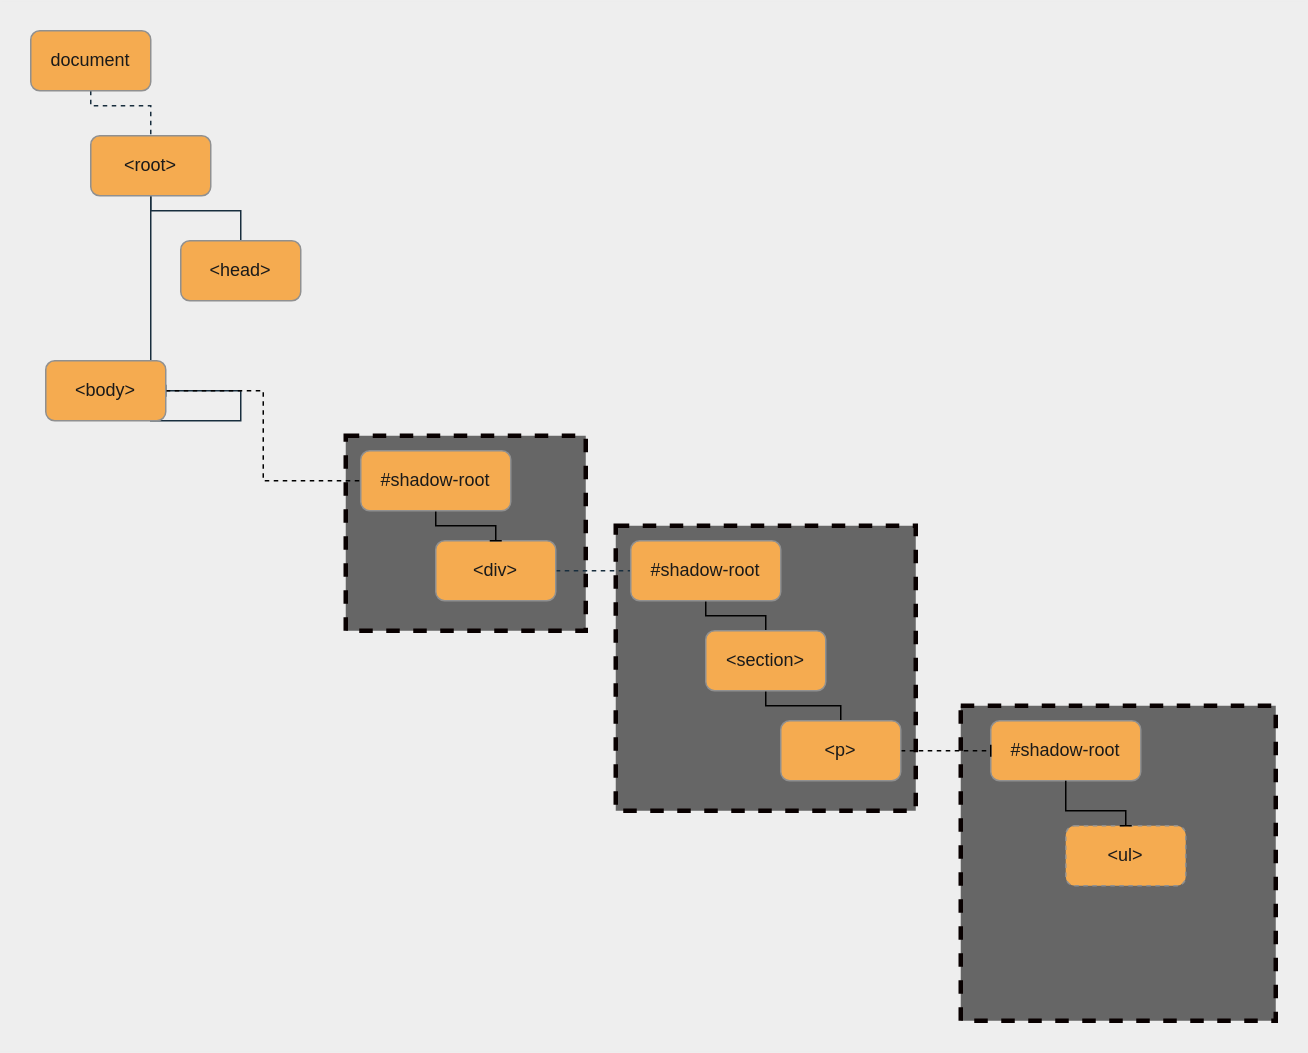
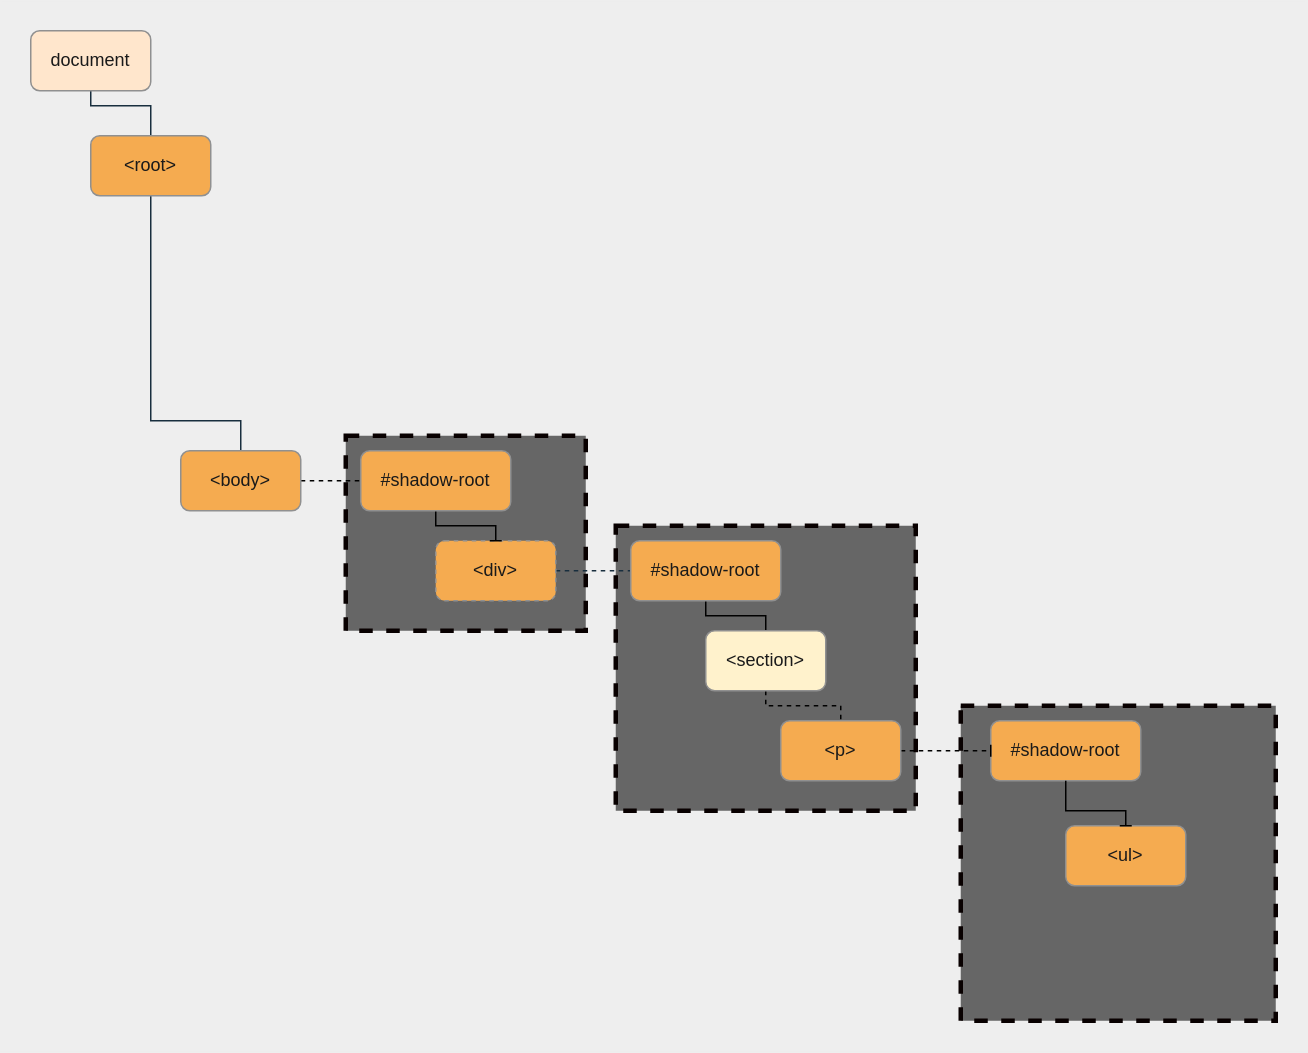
- <mxCell id="5" value="document" style="rounded=1;whiteSpace=wrap;html=1;fillColor=#F5AB50;strokeColor=#909090;fontColor=#1A1A1A;" parent="1" vertex="1"><mxGeometry x="20" y="20" width="80" height="40" as="geometry" /></mxCell>
+ <mxCell id="5" value="document" style="rounded=1;whiteSpace=wrap;html=1;fillColor=#ffe6cc;strokeColor=#909090;fontColor=#1A1A1A;" parent="1" vertex="1"><mxGeometry x="20" y="20" width="80" height="40" as="geometry" /></mxCell>
- <mxCell id="4" style="edgeStyle=orthogonalEdgeStyle;rounded=0;orthogonalLoop=1;jettySize=auto;html=1;entryX=0.5;entryY=0;entryDx=0;entryDy=0;endArrow=baseDash;endFill=0;labelBackgroundColor=#EEEEEE;strokeColor=#182E3E;fontColor=#1A1A1A;dashed=1;" parent="1" source="5" target="8" edge="1"><mxGeometry relative="1" as="geometry"><mxPoint x="100" y="80" as="targetPoint" /><Array as="points"><mxPoint x="60" y="70" /><mxPoint x="100" y="70" /></Array></mxGeometry></mxCell>
+ <mxCell id="4" style="edgeStyle=orthogonalEdgeStyle;rounded=0;orthogonalLoop=1;jettySize=auto;html=1;entryX=0.5;entryY=0;entryDx=0;entryDy=0;endArrow=baseDash;endFill=0;labelBackgroundColor=#EEEEEE;strokeColor=#182E3E;fontColor=#1A1A1A;" parent="1" source="5" target="8" edge="1"><mxGeometry relative="1" as="geometry"><mxPoint x="100" y="80" as="targetPoint" /><Array as="points"><mxPoint x="60" y="70" /><mxPoint x="100" y="70" /></Array></mxGeometry></mxCell>
- <mxCell id="6" style="edgeStyle=orthogonalEdgeStyle;rounded=0;orthogonalLoop=1;jettySize=auto;html=1;entryX=0.5;entryY=0;entryDx=0;entryDy=0;endArrow=baseDash;endFill=0;labelBackgroundColor=#EEEEEE;strokeColor=#182E3E;fontColor=#1A1A1A;" parent="1" source="8" target="9" edge="1"><mxGeometry relative="1" as="geometry"><Array as="points"><mxPoint x="100" y="140" /><mxPoint x="160" y="140" /></Array></mxGeometry></mxCell>
- <mxCell id="9" value="&amp;lt;head&amp;gt;" style="rounded=1;whiteSpace=wrap;html=1;fillColor=#F5AB50;strokeColor=#909090;fontColor=#1A1A1A;" parent="1" vertex="1"><mxGeometry x="120" y="160" width="80" height="40" as="geometry" /></mxCell>
- <mxCell id="11" value="&amp;lt;body&amp;gt;" style="rounded=1;whiteSpace=wrap;html=1;fillColor=#F5AB50;strokeColor=#909090;fontColor=#1A1A1A;" parent="1" vertex="1"><mxGeometry x="30" y="240" width="80" height="40" as="geometry" /></mxCell>
+ <mxCell id="11" value="&amp;lt;body&amp;gt;" style="rounded=1;whiteSpace=wrap;html=1;fillColor=#F5AB50;strokeColor=#909090;fontColor=#1A1A1A;" parent="1" vertex="1"><mxGeometry x="120" y="300" width="80" height="40" as="geometry" /></mxCell>
- <mxCell id="13" value="&amp;lt;div&amp;gt;" style="rounded=1;whiteSpace=wrap;html=1;fillColor=#F5AB50;strokeColor=#909090;fontColor=#1A1A1A;" parent="1" vertex="1"><mxGeometry x="290" y="360" width="80" height="40" as="geometry" /></mxCell>
+ <mxCell id="13" value="&amp;lt;div&amp;gt;" style="rounded=1;whiteSpace=wrap;html=1;fillColor=#F5AB50;strokeColor=#909090;fontColor=#1A1A1A;dashed=1;" parent="1" vertex="1"><mxGeometry x="290" y="360" width="80" height="40" as="geometry" /></mxCell>
- <mxCell id="17" value="&amp;lt;section&amp;gt;" style="rounded=1;whiteSpace=wrap;html=1;fillColor=#F5AB50;strokeColor=#909090;fontColor=#1A1A1A;" parent="1" vertex="1"><mxGeometry x="470" y="420" width="80" height="40" as="geometry" /></mxCell>
+ <mxCell id="17" value="&amp;lt;section&amp;gt;" style="rounded=1;whiteSpace=wrap;html=1;fillColor=#fff2cc;strokeColor=#909090;fontColor=#1A1A1A;" parent="1" vertex="1"><mxGeometry x="470" y="420" width="80" height="40" as="geometry" /></mxCell>
- <mxCell id="16" style="edgeStyle=orthogonalEdgeStyle;rounded=0;orthogonalLoop=1;jettySize=auto;html=1;entryX=0.5;entryY=0;entryDx=0;entryDy=0;endArrow=baseDash;endFill=0;" edge="1" parent="1" source="17" target="26"><mxGeometry relative="1" as="geometry"><Array as="points"><mxPoint x="510" y="470" /><mxPoint x="560" y="470" /></Array></mxGeometry></mxCell>
+ <mxCell id="16" style="edgeStyle=orthogonalEdgeStyle;rounded=0;orthogonalLoop=1;jettySize=auto;html=1;entryX=0.5;entryY=0;entryDx=0;entryDy=0;endArrow=baseDash;endFill=0;dashed=1;" edge="1" parent="1" source="17" target="26"><mxGeometry relative="1" as="geometry"><Array as="points"><mxPoint x="510" y="470" /><mxPoint x="560" y="470" /></Array></mxGeometry></mxCell>
- <mxCell id="20" value="&amp;lt;ul&amp;gt;" style="rounded=1;whiteSpace=wrap;html=1;fillColor=#F5AB50;strokeColor=#909090;fontColor=#1A1A1A;dashed=1;" parent="18" vertex="1"><mxGeometry x="70" y="80" width="80" height="40" as="geometry" /></mxCell>
+ <mxCell id="20" value="&amp;lt;ul&amp;gt;" style="rounded=1;whiteSpace=wrap;html=1;fillColor=#F5AB50;strokeColor=#909090;fontColor=#1A1A1A;" parent="18" vertex="1"><mxGeometry x="70" y="80" width="80" height="40" as="geometry" /></mxCell>
